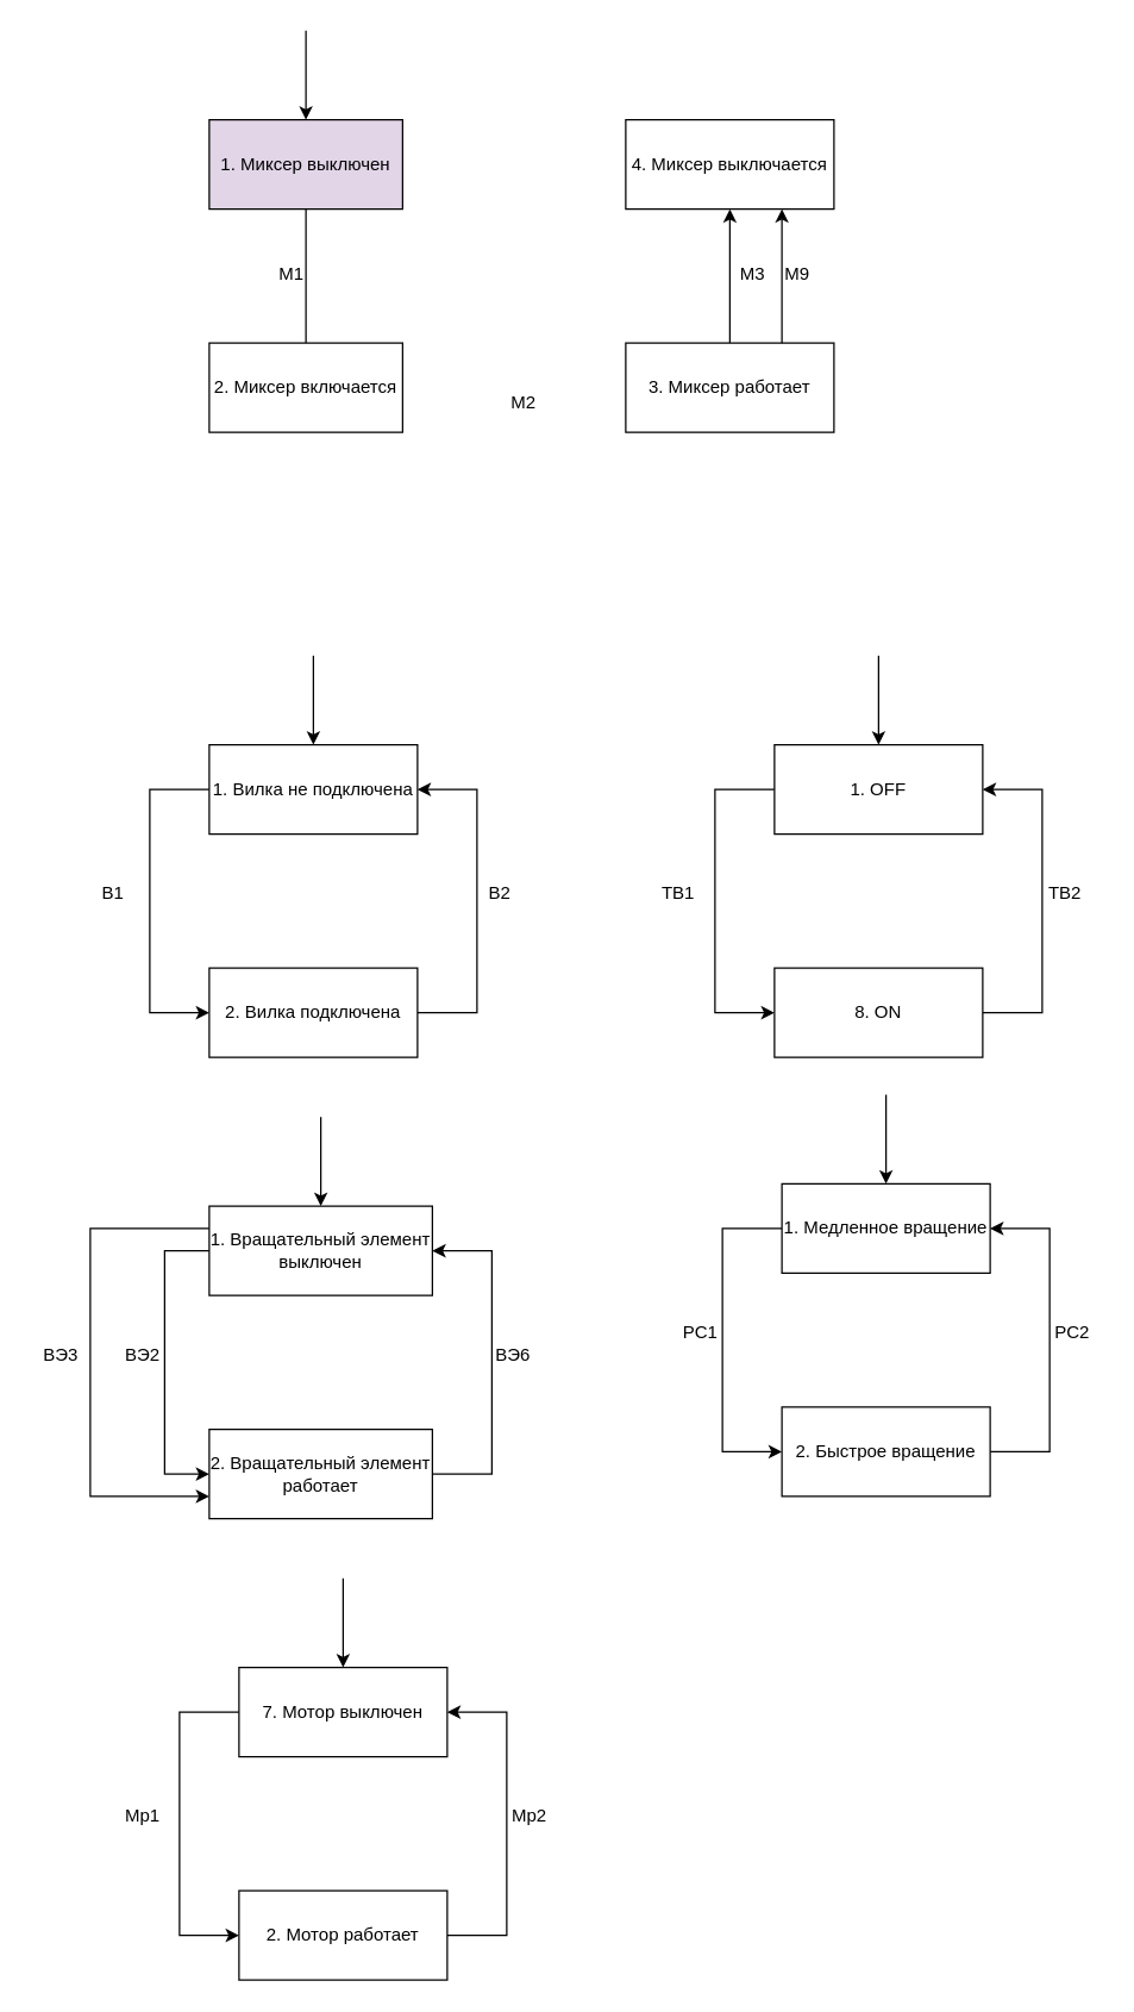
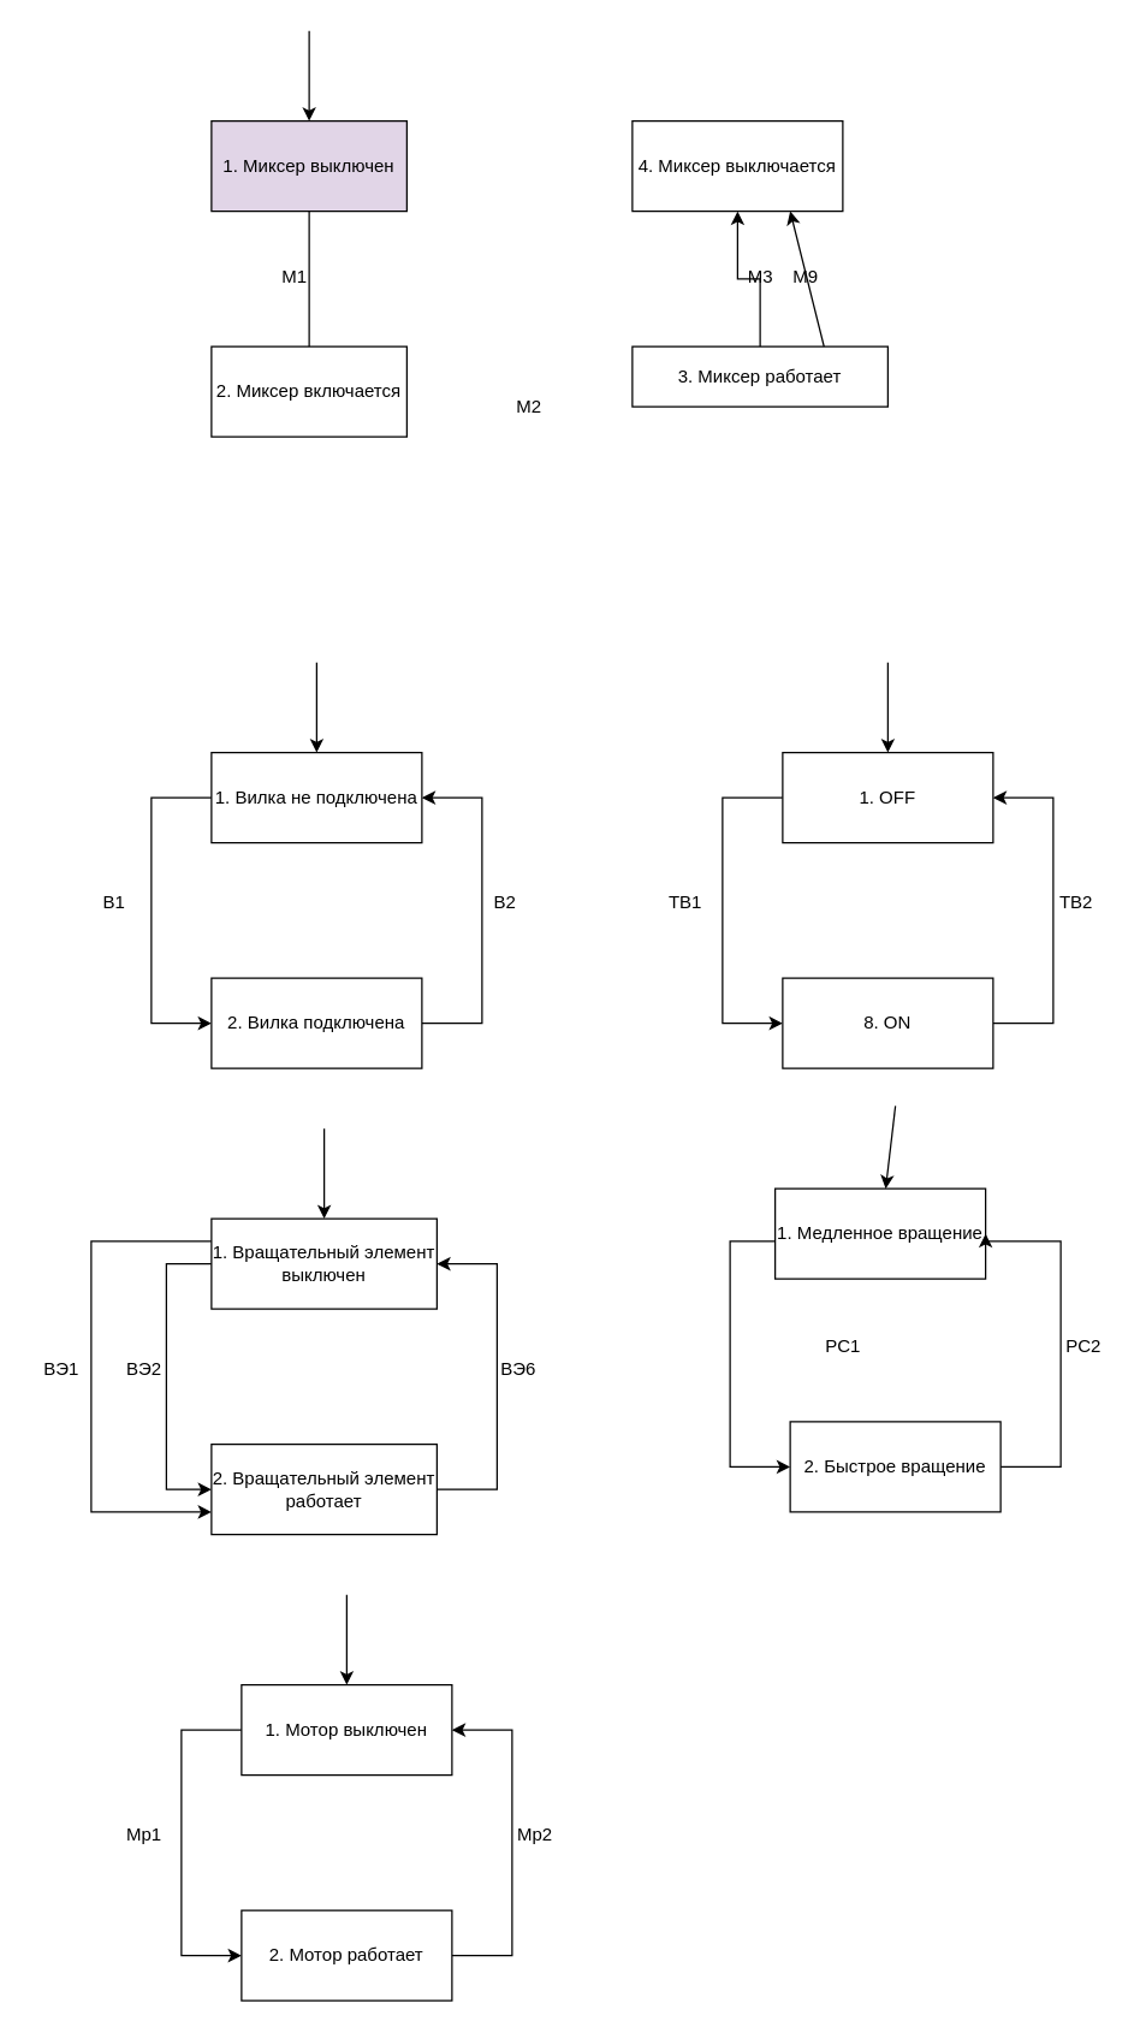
- <mxCell id="6" value="3. Миксер работает" style="rounded=0;whiteSpace=wrap;html=1;" vertex="1" parent="1"><mxGeometry x="420" y="230" width="140" height="60" as="geometry" /></mxCell>
+ <mxCell id="6" value="3. Миксер работает" style="rounded=0;whiteSpace=wrap;html=1;" vertex="1" parent="1"><mxGeometry x="420" y="230" width="170" height="40" as="geometry" /></mxCell>
- <mxCell id="37" value="1. Медленное вращение" style="rounded=0;whiteSpace=wrap;html=1;" vertex="1" parent="1"><mxGeometry x="525" y="795" width="140" height="60" as="geometry" /></mxCell>
+ <mxCell id="37" value="1. Медленное вращение" style="rounded=0;whiteSpace=wrap;html=1;" vertex="1" parent="1"><mxGeometry x="515" y="790" width="140" height="60" as="geometry" /></mxCell>
- <mxCell id="41" value="РС1" style="text;html=1;align=center;verticalAlign=middle;resizable=0;points=[];autosize=1;" vertex="1" parent="1"><mxGeometry x="450" y="885" width="40" height="20" as="geometry" /></mxCell>
+ <mxCell id="41" value="РС1" style="text;html=1;align=center;verticalAlign=middle;resizable=0;points=[];autosize=1;" vertex="1" parent="1"><mxGeometry x="540" y="885" width="40" height="20" as="geometry" /></mxCell>
- <mxCell id="50" value="ВЭ3" style="text;html=1;align=center;verticalAlign=middle;resizable=0;points=[];autosize=1;" vertex="1" parent="1"><mxGeometry x="20" y="900" width="40" height="20" as="geometry" /></mxCell>
+ <mxCell id="50" value="ВЭ1" style="text;html=1;align=center;verticalAlign=middle;resizable=0;points=[];autosize=1;" vertex="1" parent="1"><mxGeometry x="20" y="900" width="40" height="20" as="geometry" /></mxCell>
- <mxCell id="44" value="7. Мотор выключен" style="rounded=0;whiteSpace=wrap;html=1;" vertex="1" parent="1"><mxGeometry x="160" y="1120" width="140" height="60" as="geometry" /></mxCell>
+ <mxCell id="44" value="1. Мотор выключен" style="rounded=0;whiteSpace=wrap;html=1;" vertex="1" parent="1"><mxGeometry x="160" y="1120" width="140" height="60" as="geometry" /></mxCell>
